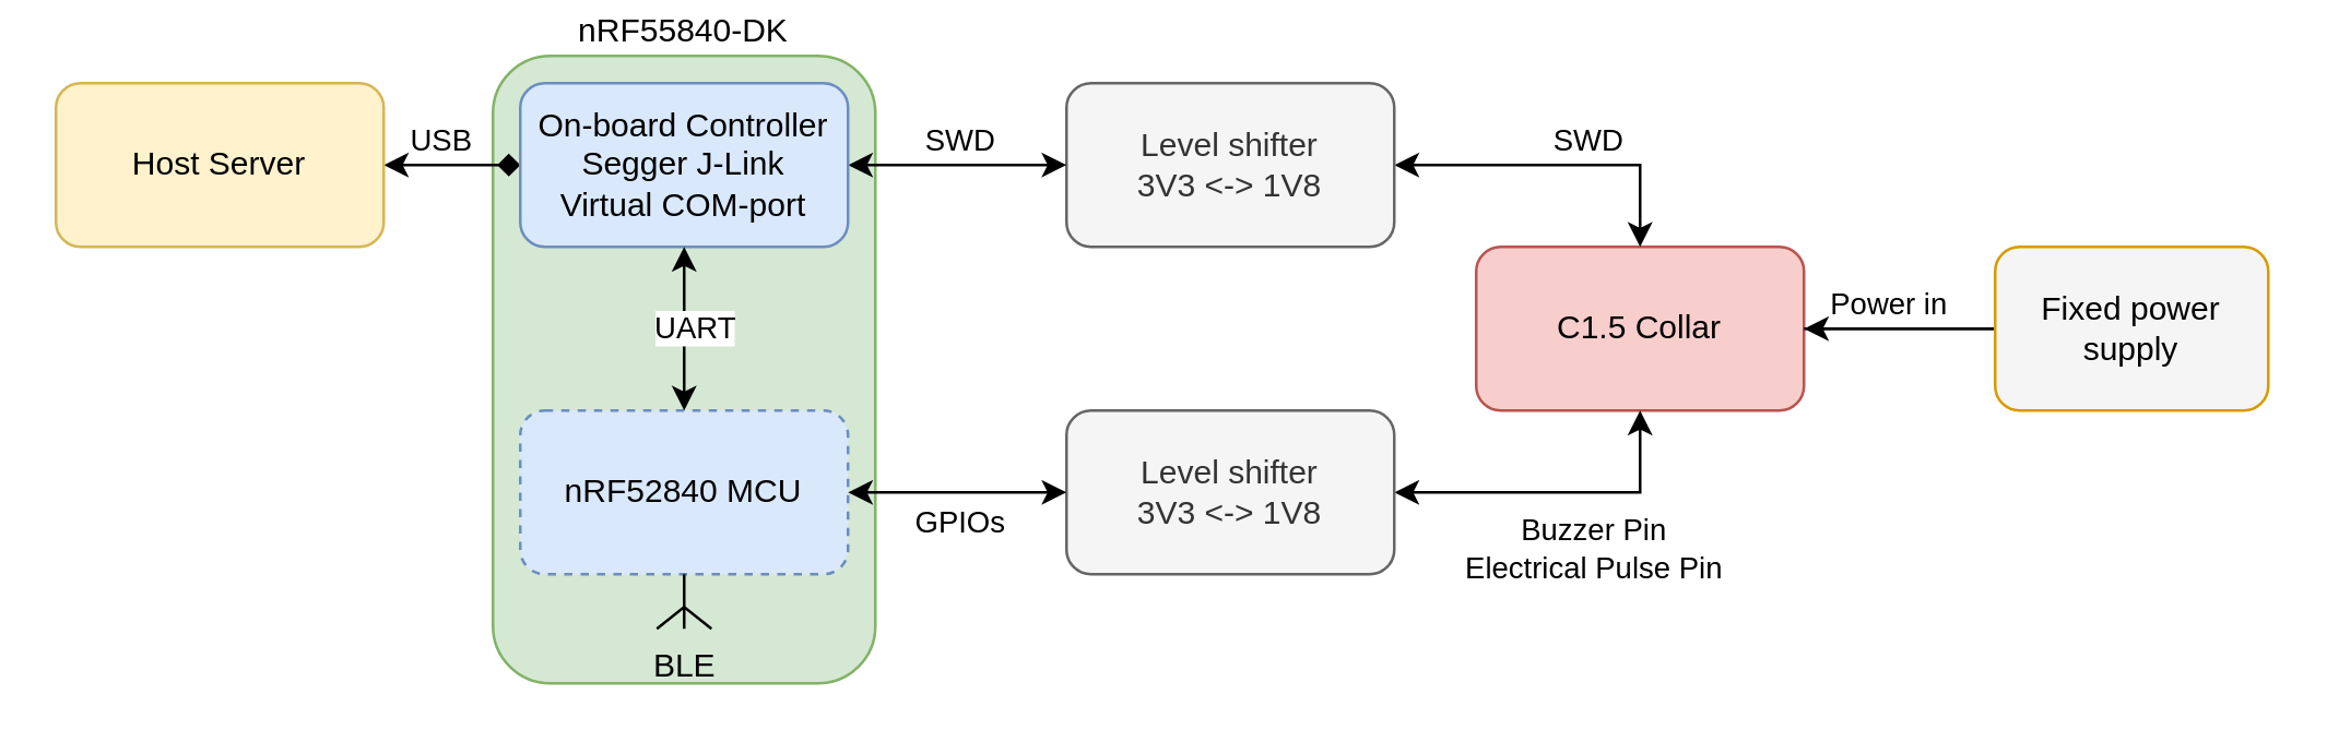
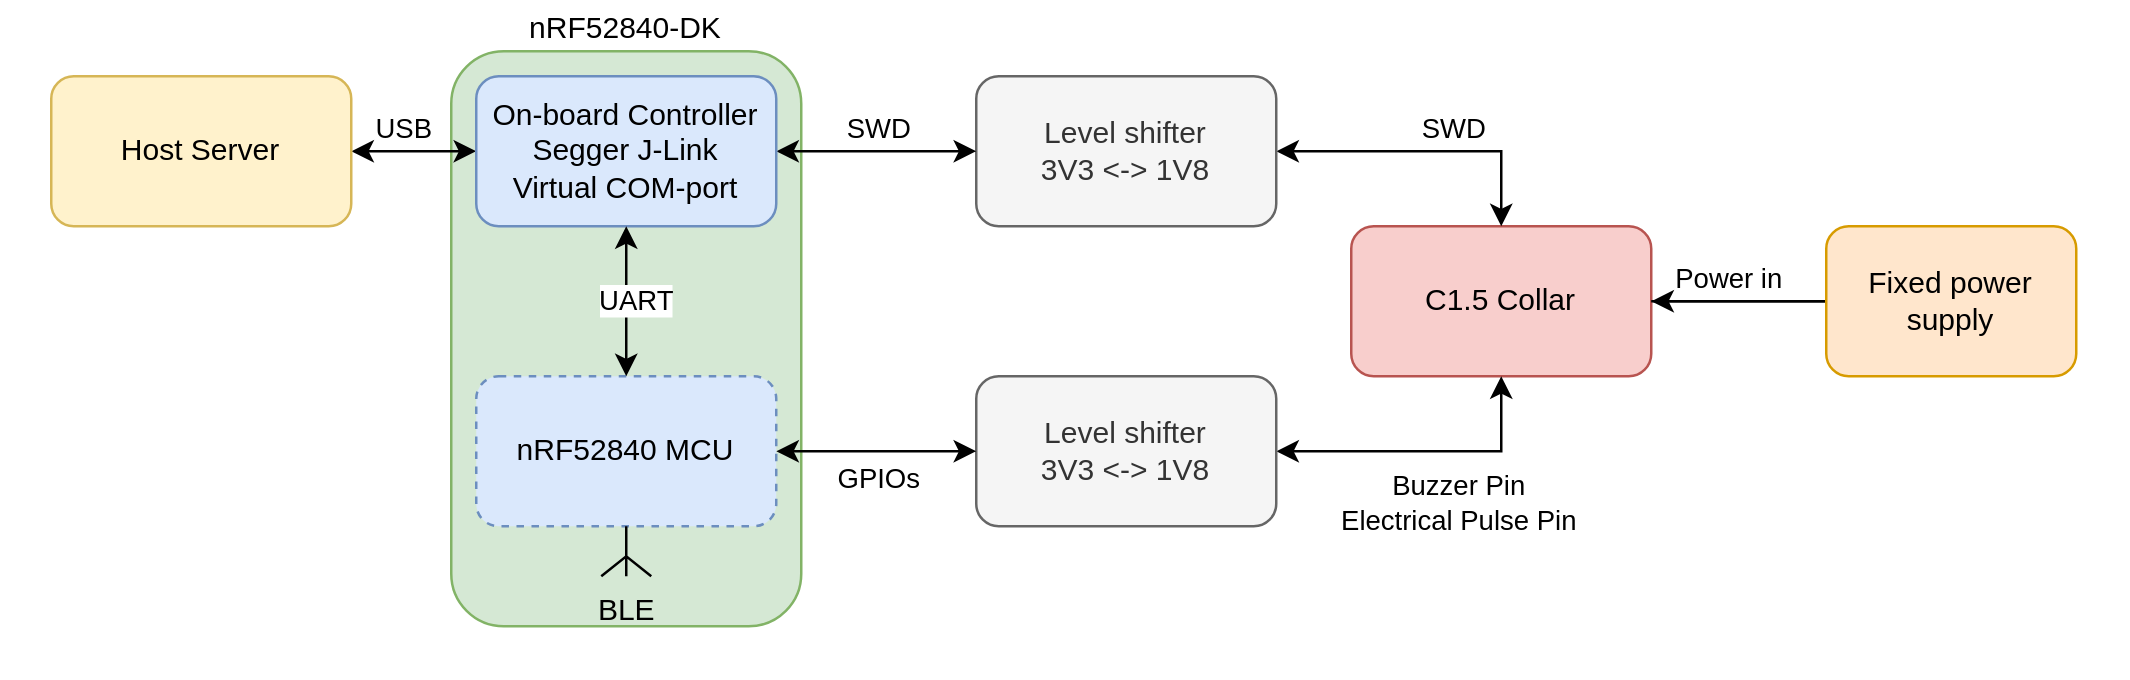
- <mxCell id="2" value="nRF55840-DK" style="rounded=1;whiteSpace=wrap;html=1;fillColor=#d5e8d4;strokeColor=#82b366;labelPosition=center;verticalLabelPosition=top;align=center;verticalAlign=bottom;" vertex="1" parent="1"><mxGeometry x="180" y="20" width="140" height="230" as="geometry" /></mxCell>
+ <mxCell id="2" value="nRF52840-DK" style="rounded=1;whiteSpace=wrap;html=1;fillColor=#d5e8d4;strokeColor=#82b366;labelPosition=center;verticalLabelPosition=top;align=center;verticalAlign=bottom;" vertex="1" parent="1"><mxGeometry x="180" y="20" width="140" height="230" as="geometry" /></mxCell>
- <mxCell id="3" style="edgeStyle=orthogonalEdgeStyle;rounded=0;orthogonalLoop=1;jettySize=auto;html=1;exitX=1;exitY=0.5;exitDx=0;exitDy=0;entryX=0;entryY=0.5;entryDx=0;entryDy=0;startArrow=classic;startFill=1;endArrow=diamond;" edge="1" parent="1" source="5" target="17"><mxGeometry relative="1" as="geometry" /></mxCell>
+ <mxCell id="3" style="edgeStyle=orthogonalEdgeStyle;rounded=0;orthogonalLoop=1;jettySize=auto;html=1;exitX=1;exitY=0.5;exitDx=0;exitDy=0;entryX=0;entryY=0.5;entryDx=0;entryDy=0;startArrow=classic;startFill=1;" edge="1" parent="1" source="5" target="17"><mxGeometry relative="1" as="geometry" /></mxCell>
- <mxCell id="21" value="Fixed power supply" style="rounded=1;whiteSpace=wrap;html=1;fillColor=#f5f5f5;strokeColor=#d79b00;" vertex="1" parent="1"><mxGeometry x="730" y="90" width="100" height="60" as="geometry" /></mxCell>
+ <mxCell id="21" value="Fixed power supply" style="rounded=1;whiteSpace=wrap;html=1;fillColor=#ffe6cc;strokeColor=#d79b00;" vertex="1" parent="1"><mxGeometry x="730" y="90" width="100" height="60" as="geometry" /></mxCell>
